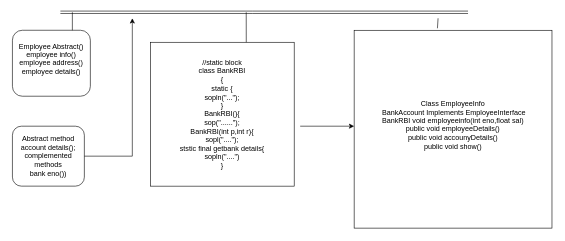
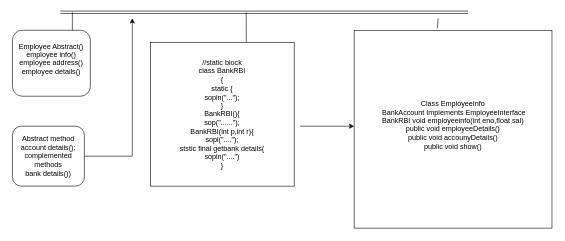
- <mxCell id="3" value="Abstract method&lt;div&gt;account details();&lt;/div&gt;&lt;div&gt;complemented methods&lt;/div&gt;&lt;div&gt;bank eno())&lt;/div&gt;" style="rounded=1;whiteSpace=wrap;html=1;" parent="1" vertex="1"><mxGeometry x="20" y="210" width="120" height="100" as="geometry" /></mxCell>
+ <mxCell id="3" value="Abstract method&lt;div&gt;account details();&lt;/div&gt;&lt;div&gt;complemented methods&lt;/div&gt;&lt;div&gt;bank details())&lt;/div&gt;" style="rounded=1;whiteSpace=wrap;html=1;" parent="1" vertex="1"><mxGeometry x="20" y="210" width="120" height="100" as="geometry" /></mxCell>
